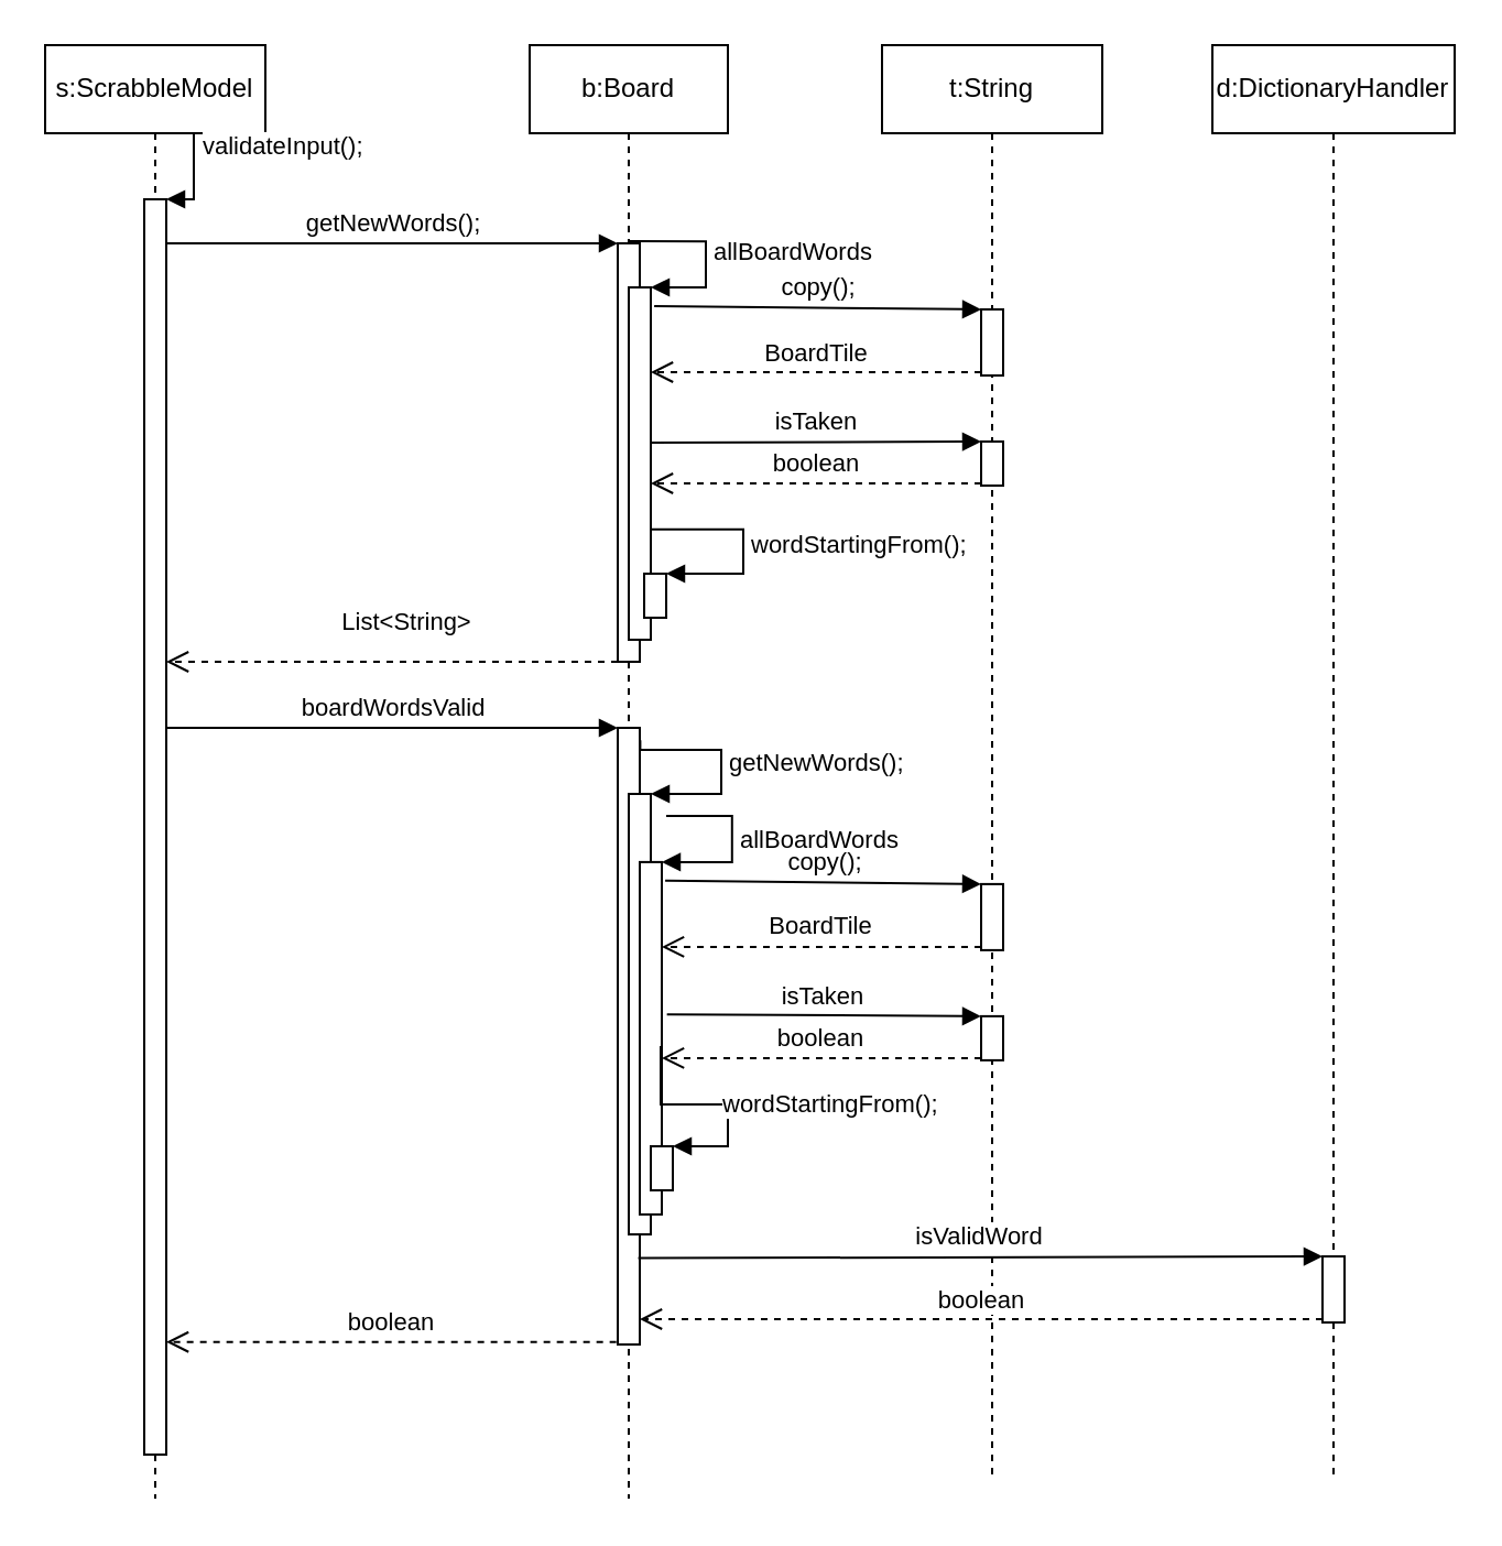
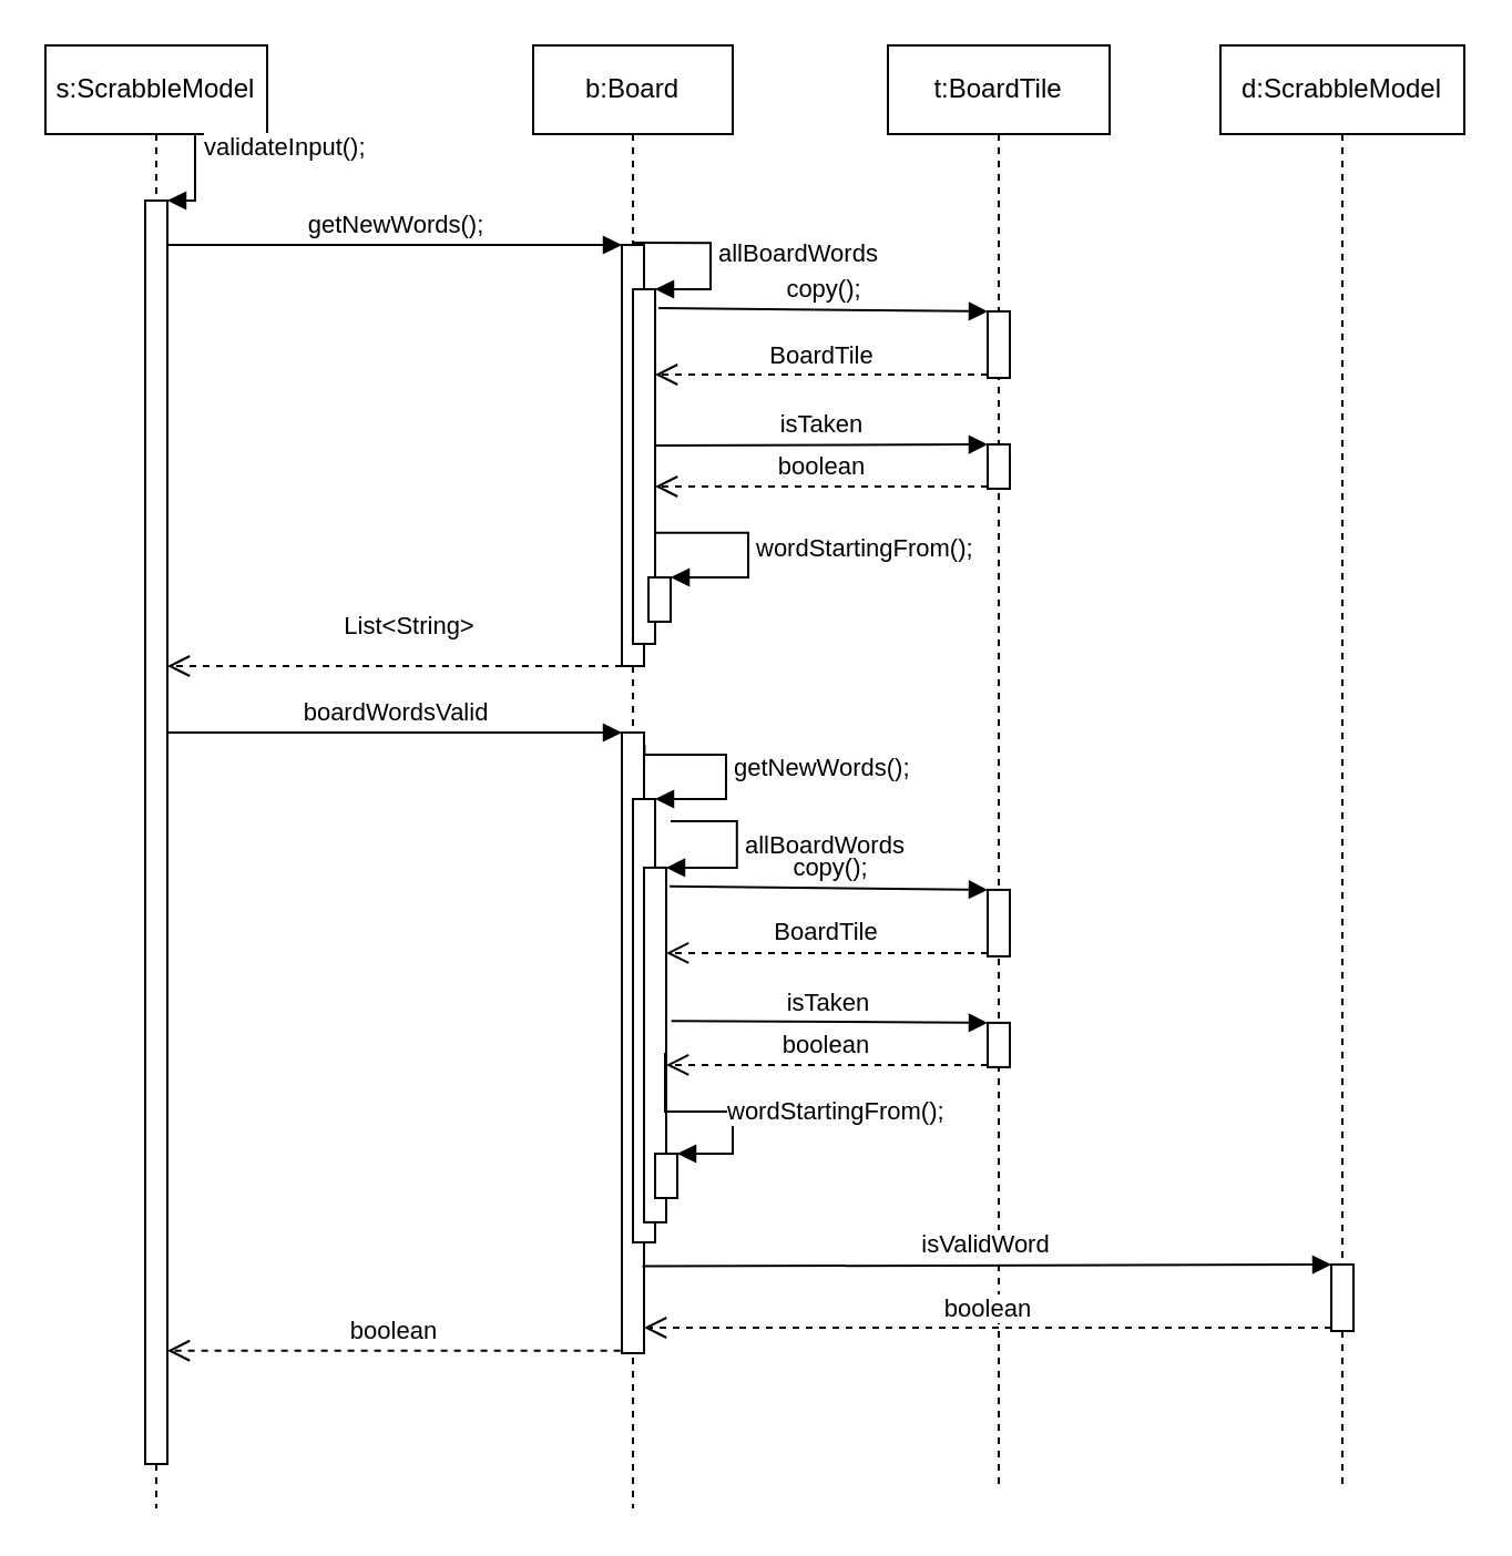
- <mxCell id="15" value="t:String" style="shape=umlLifeline;perimeter=lifelinePerimeter;whiteSpace=wrap;html=1;container=1;collapsible=0;recursiveResize=0;outlineConnect=0;" vertex="1" parent="1"><mxGeometry x="400" y="20" width="100" height="650" as="geometry" /></mxCell>
+ <mxCell id="15" value="t:BoardTile" style="shape=umlLifeline;perimeter=lifelinePerimeter;whiteSpace=wrap;html=1;container=1;collapsible=0;recursiveResize=0;outlineConnect=0;" vertex="1" parent="1"><mxGeometry x="400" y="20" width="100" height="650" as="geometry" /></mxCell>
- <mxCell id="31" value="d:DictionaryHandler" style="shape=umlLifeline;perimeter=lifelinePerimeter;whiteSpace=wrap;html=1;container=1;collapsible=0;recursiveResize=0;outlineConnect=0;" vertex="1" parent="1"><mxGeometry x="550" y="20" width="110" height="650" as="geometry" /></mxCell>
+ <mxCell id="31" value="d:ScrabbleModel" style="shape=umlLifeline;perimeter=lifelinePerimeter;whiteSpace=wrap;html=1;container=1;collapsible=0;recursiveResize=0;outlineConnect=0;" vertex="1" parent="1"><mxGeometry x="550" y="20" width="110" height="650" as="geometry" /></mxCell>
